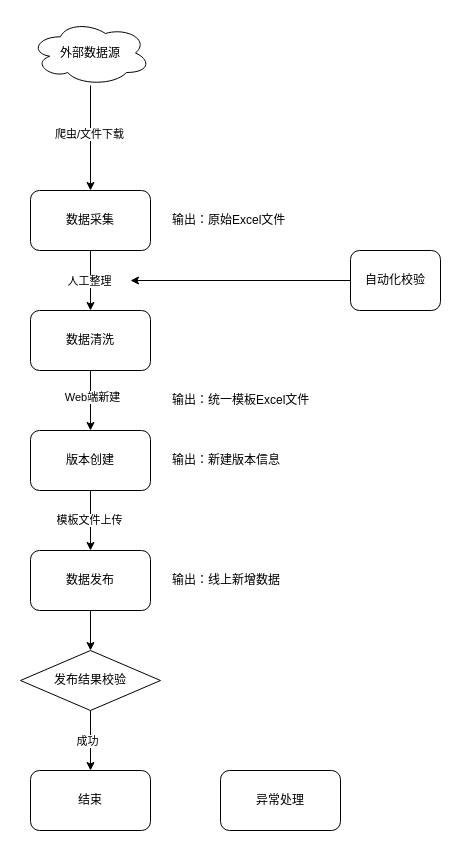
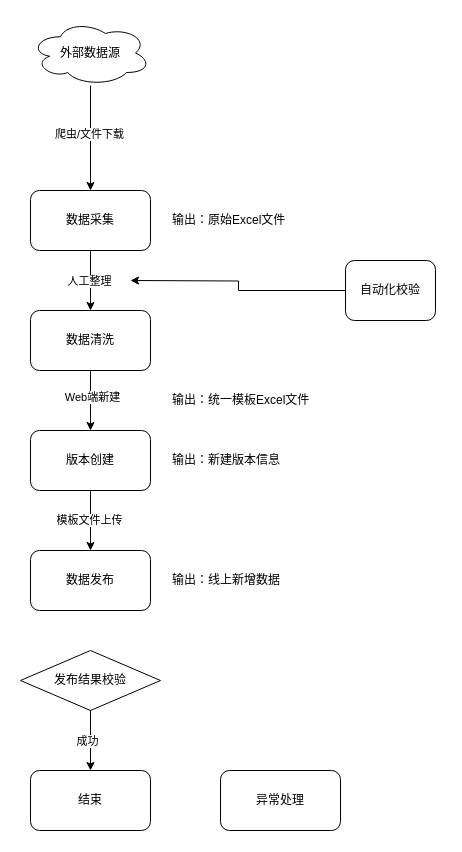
- <mxCell id="26" value="自动化校验" style="rounded=1;whiteSpace=wrap;html=1;" vertex="1" parent="1"><mxGeometry x="350" y="250" width="90" height="60" as="geometry" /></mxCell>
+ <mxCell id="26" value="自动化校验" style="rounded=1;whiteSpace=wrap;html=1;" vertex="1" parent="1"><mxGeometry x="345" y="260" width="90" height="60" as="geometry" /></mxCell>
- <mxCell id="11" style="edgeStyle=orthogonalEdgeStyle;rounded=0;orthogonalLoop=1;jettySize=auto;html=1;entryX=0.5;entryY=0;entryDx=0;entryDy=0;" edge="1" parent="1" source="12" target="22"><mxGeometry relative="1" as="geometry" /></mxCell>
